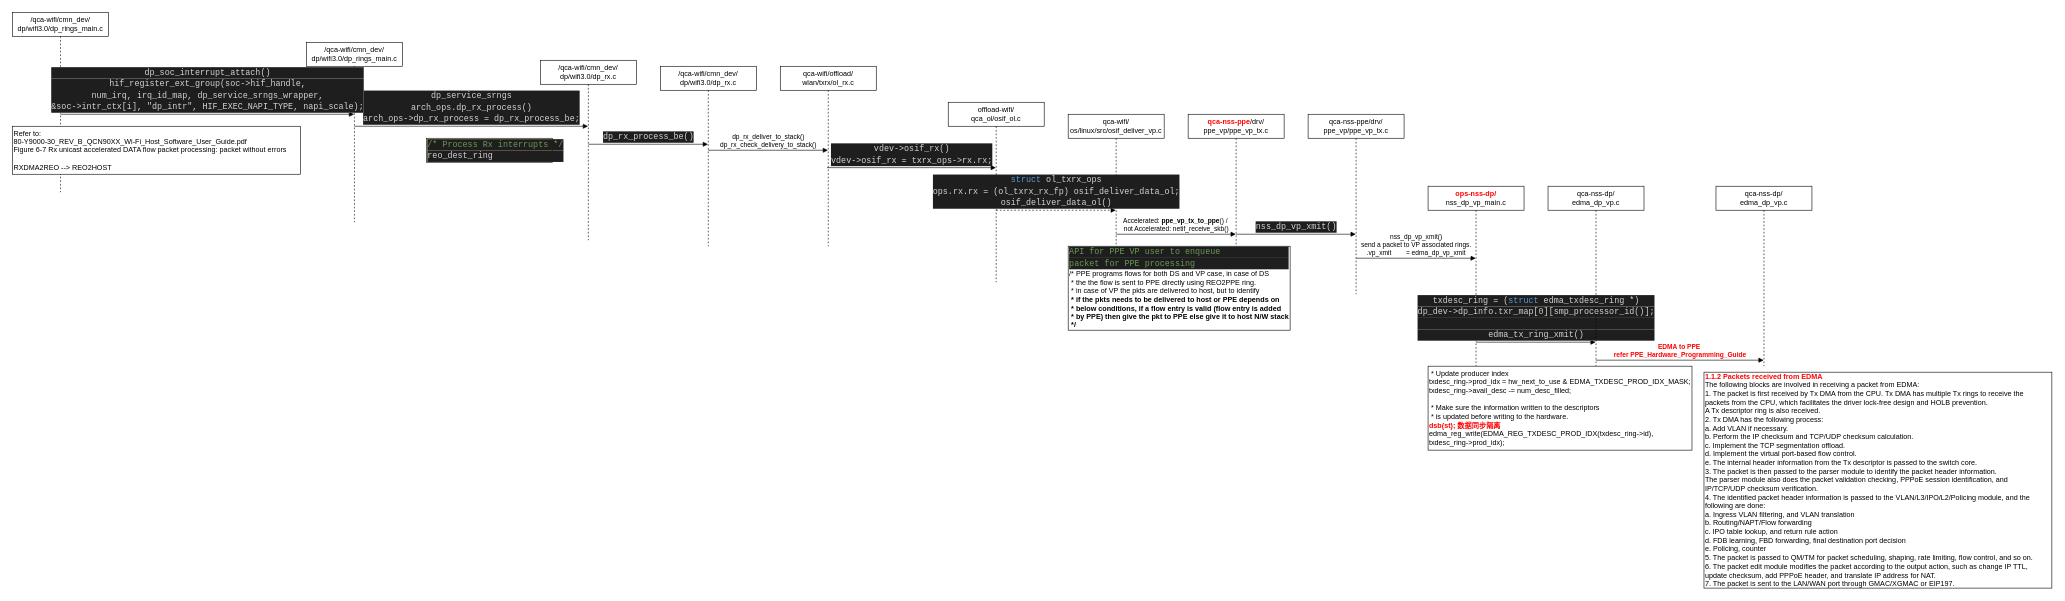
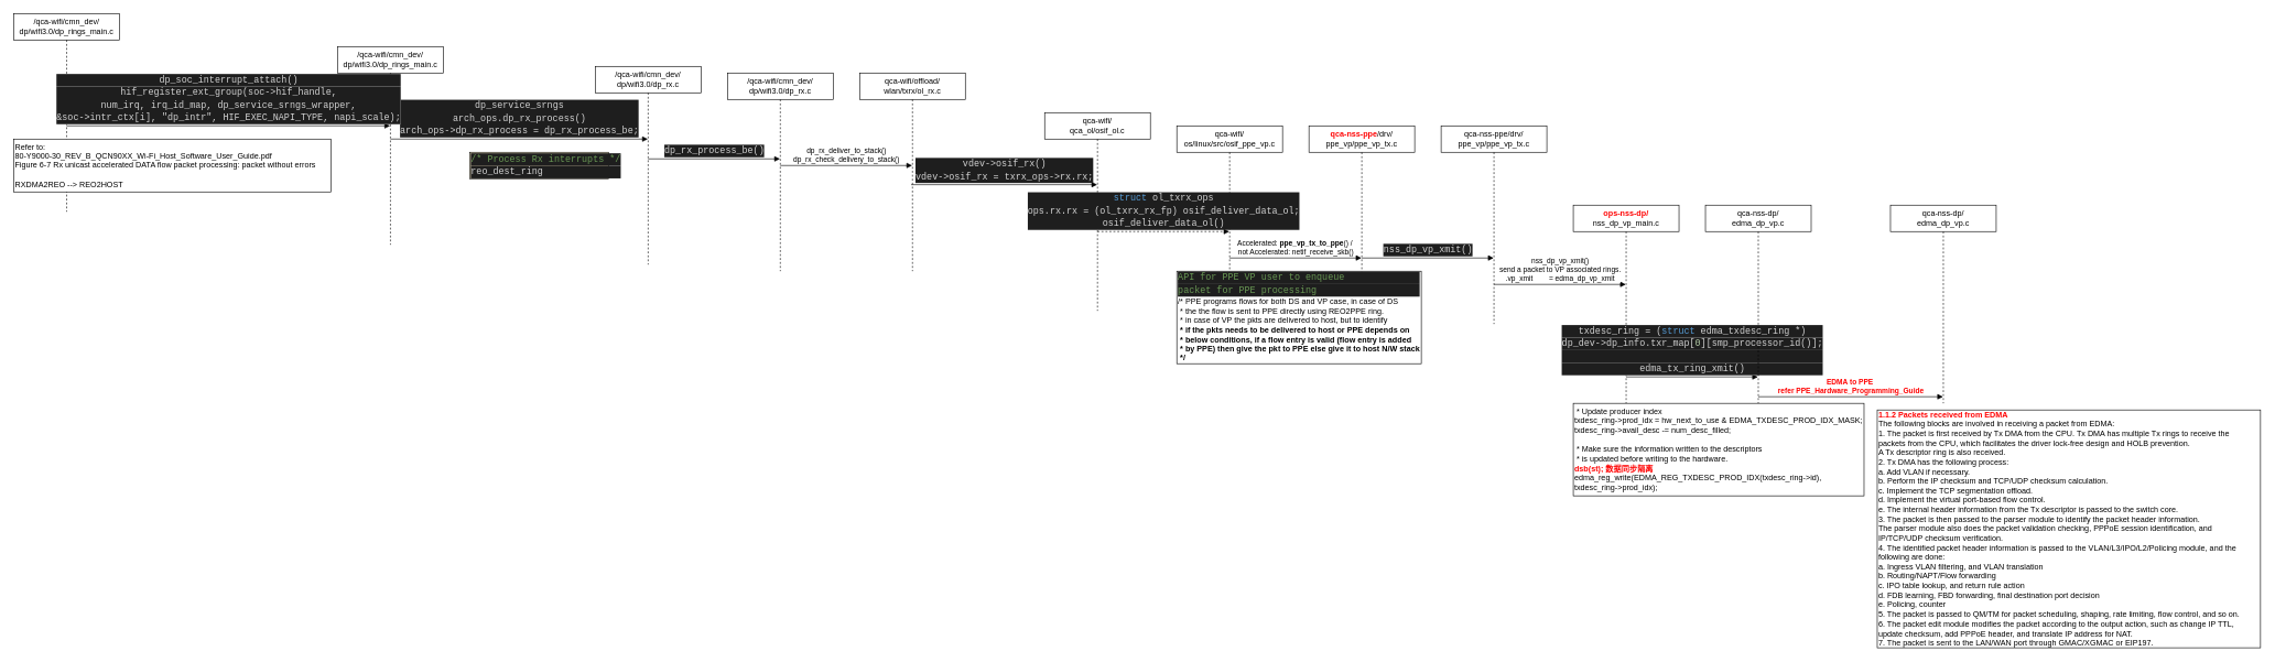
- <mxCell id="7" value="offload-wifi/&lt;br&gt;qca_ol/osif_ol.c" style="shape=umlLifeline;perimeter=lifelinePerimeter;whiteSpace=wrap;html=1;container=1;collapsible=0;recursiveResize=0;outlineConnect=0;" parent="1" vertex="1"><mxGeometry x="1580" y="170" width="160" height="300" as="geometry" /></mxCell>
+ <mxCell id="7" value="qca-wifi/&lt;br&gt;qca_ol/osif_ol.c" style="shape=umlLifeline;perimeter=lifelinePerimeter;whiteSpace=wrap;html=1;container=1;collapsible=0;recursiveResize=0;outlineConnect=0;" parent="1" vertex="1"><mxGeometry x="1580" y="170" width="160" height="300" as="geometry" /></mxCell>
- <mxCell id="2" value="qca-wifi/&lt;br&gt;os/linux/src/osif_deliver_vp.c" style="shape=umlLifeline;perimeter=lifelinePerimeter;whiteSpace=wrap;html=1;container=1;collapsible=0;recursiveResize=0;outlineConnect=0;" parent="1" vertex="1"><mxGeometry x="1780" y="190" width="160" height="300" as="geometry" /></mxCell>
+ <mxCell id="2" value="qca-wifi/&lt;br&gt;os/linux/src/osif_ppe_vp.c" style="shape=umlLifeline;perimeter=lifelinePerimeter;whiteSpace=wrap;html=1;container=1;collapsible=0;recursiveResize=0;outlineConnect=0;" parent="1" vertex="1"><mxGeometry x="1780" y="190" width="160" height="300" as="geometry" /></mxCell>
